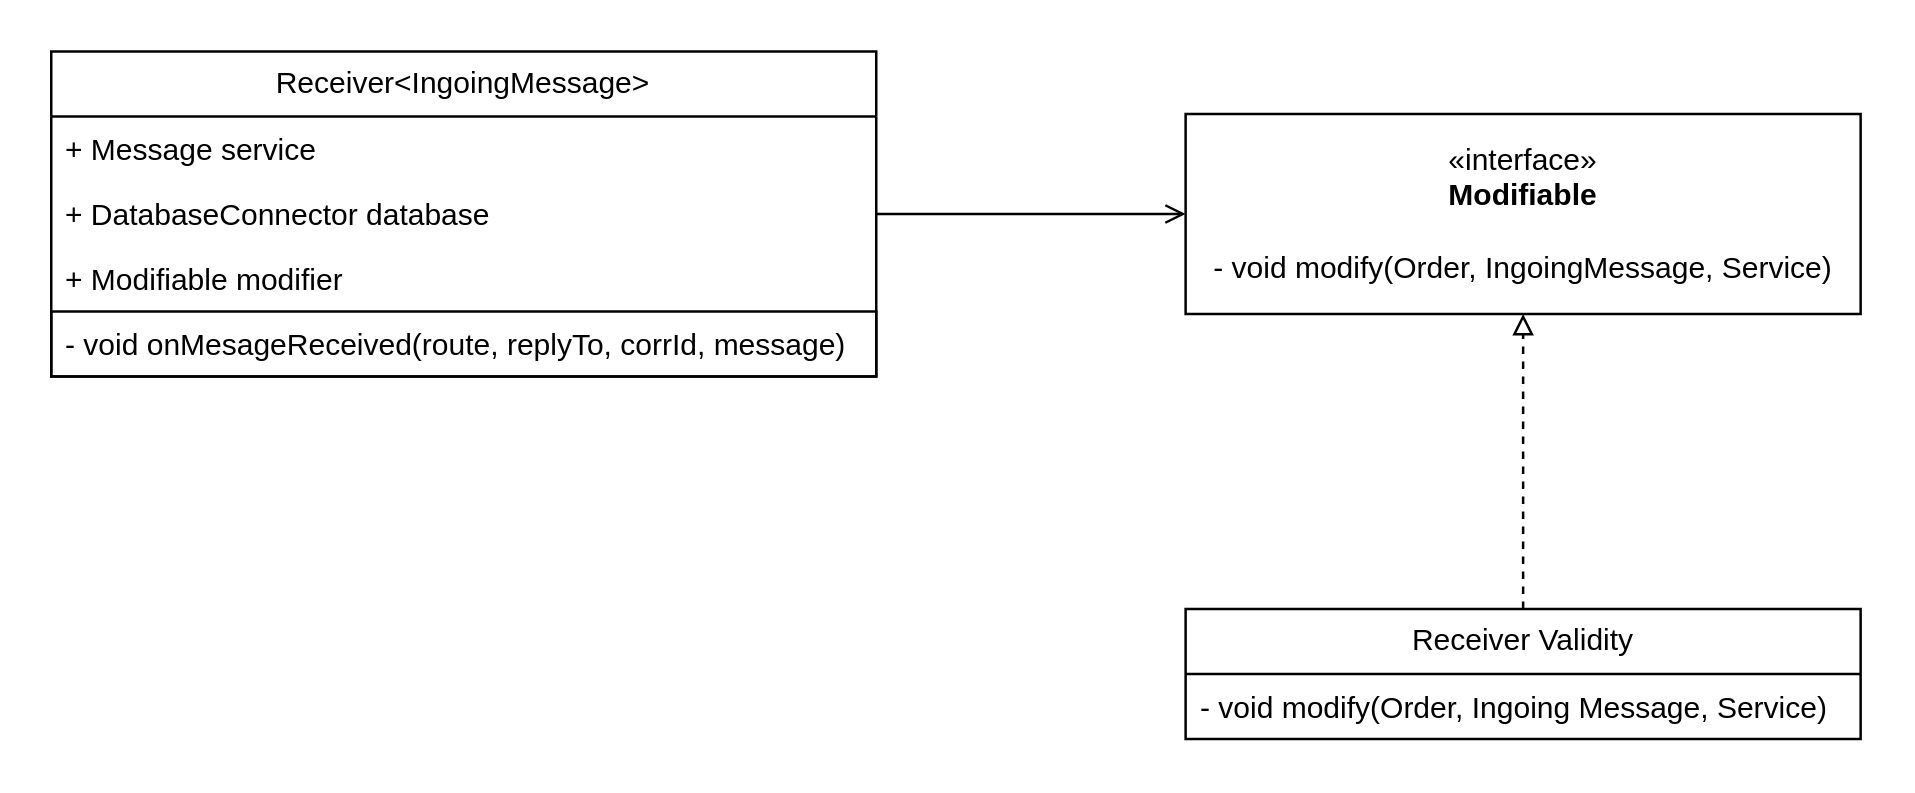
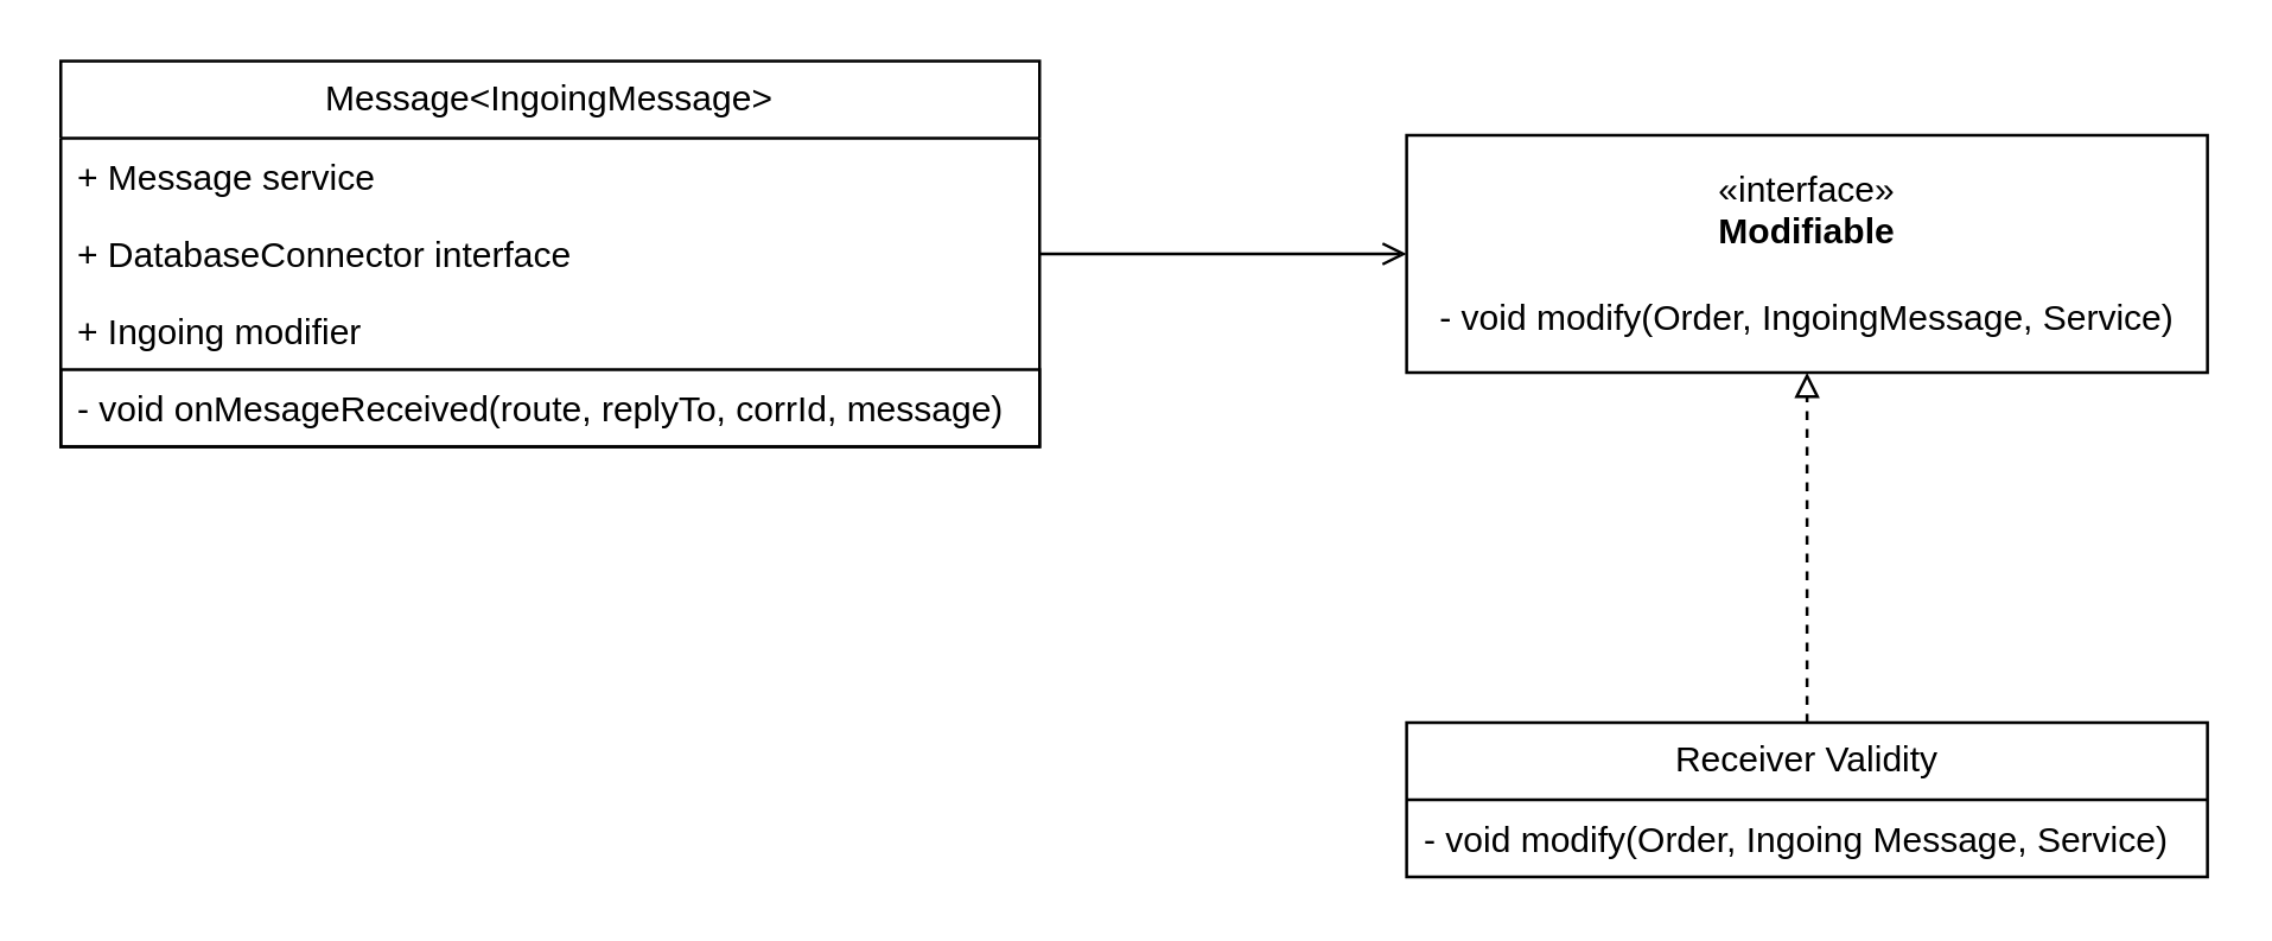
- <mxCell id="3" value="Receiver&amp;lt;IngoingMessage&amp;gt;" style="swimlane;fontStyle=0;childLayout=stackLayout;horizontal=1;startSize=26;fillColor=none;horizontalStack=0;resizeParent=1;resizeParentMax=0;resizeLast=0;collapsible=1;marginBottom=0;whiteSpace=wrap;html=1;" vertex="1" parent="1"><mxGeometry x="20" y="20" width="330" height="130" as="geometry" /></mxCell>
+ <mxCell id="3" value="Message&amp;lt;IngoingMessage&amp;gt;" style="swimlane;fontStyle=0;childLayout=stackLayout;horizontal=1;startSize=26;fillColor=none;horizontalStack=0;resizeParent=1;resizeParentMax=0;resizeLast=0;collapsible=1;marginBottom=0;whiteSpace=wrap;html=1;" vertex="1" parent="1"><mxGeometry x="20" y="20" width="330" height="130" as="geometry" /></mxCell>
- <mxCell id="5" value="+ DatabaseConnector database" style="text;strokeColor=none;fillColor=none;align=left;verticalAlign=top;spacingLeft=4;spacingRight=4;overflow=hidden;rotatable=0;points=[[0,0.5],[1,0.5]];portConstraint=eastwest;whiteSpace=wrap;html=1;" vertex="1" parent="3"><mxGeometry y="52" width="330" height="26" as="geometry" /></mxCell>
+ <mxCell id="5" value="+ DatabaseConnector interface" style="text;strokeColor=none;fillColor=none;align=left;verticalAlign=top;spacingLeft=4;spacingRight=4;overflow=hidden;rotatable=0;points=[[0,0.5],[1,0.5]];portConstraint=eastwest;whiteSpace=wrap;html=1;" vertex="1" parent="3"><mxGeometry y="52" width="330" height="26" as="geometry" /></mxCell>
- <mxCell id="6" value="+ Modifiable modifier" style="text;strokeColor=none;fillColor=none;align=left;verticalAlign=top;spacingLeft=4;spacingRight=4;overflow=hidden;rotatable=0;points=[[0,0.5],[1,0.5]];portConstraint=eastwest;whiteSpace=wrap;html=1;" vertex="1" parent="3"><mxGeometry y="78" width="330" height="26" as="geometry" /></mxCell>
+ <mxCell id="6" value="+ Ingoing modifier" style="text;strokeColor=none;fillColor=none;align=left;verticalAlign=top;spacingLeft=4;spacingRight=4;overflow=hidden;rotatable=0;points=[[0,0.5],[1,0.5]];portConstraint=eastwest;whiteSpace=wrap;html=1;" vertex="1" parent="3"><mxGeometry y="78" width="330" height="26" as="geometry" /></mxCell>
